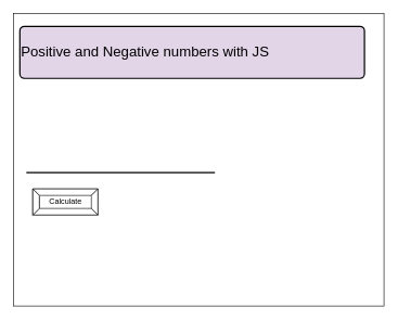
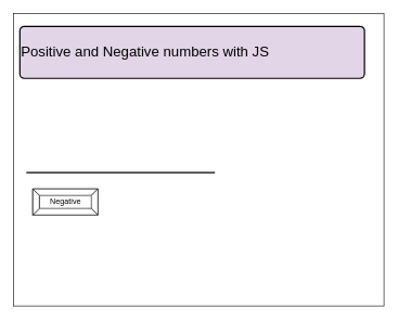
- <mxCell id="3" value="Calculate" style="labelPosition=center;verticalLabelPosition=middle;align=center;html=1;shape=mxgraph.basic.button;dx=10;" parent="1" vertex="1"><mxGeometry x="50" y="290" width="100" height="40" as="geometry" /></mxCell>
+ <mxCell id="3" value="Negative" style="labelPosition=center;verticalLabelPosition=middle;align=center;html=1;shape=mxgraph.basic.button;dx=10;" parent="1" vertex="1"><mxGeometry x="50" y="290" width="100" height="40" as="geometry" /></mxCell>
